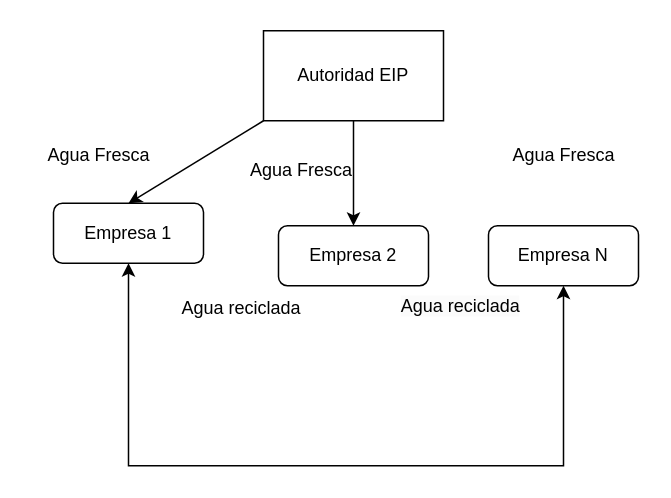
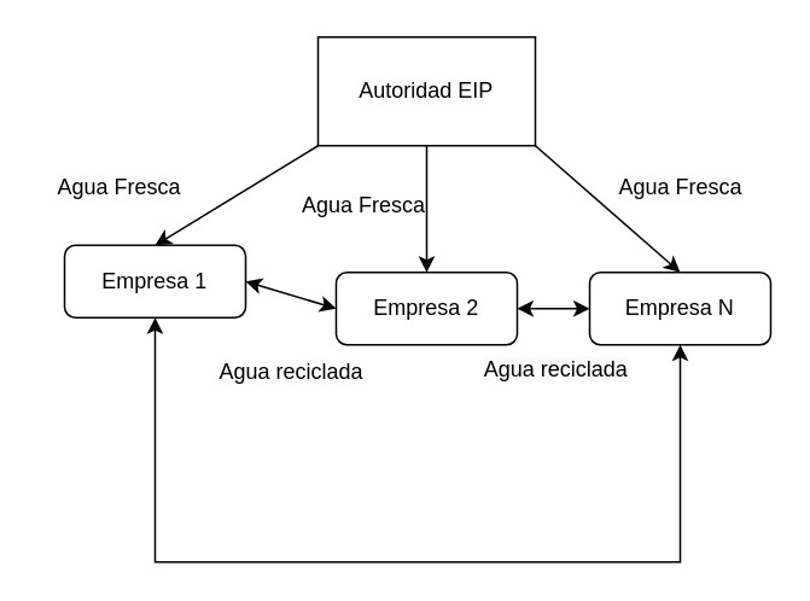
+ <mxCell id="9" value="" style="endArrow=classic;html=1;rounded=0;exitX=1;exitY=1;exitDx=0;exitDy=0;entryX=0.5;entryY=0;entryDx=0;entryDy=0;" edge="1" parent="1" source="2" target="8"><mxGeometry width="50" height="50" relative="1" as="geometry"><mxPoint x="245" y="90" as="sourcePoint" /><mxPoint x="245" y="160" as="targetPoint" /></mxGeometry></mxCell>
+ <mxCell id="10" value="" style="endArrow=classic;startArrow=classic;html=1;rounded=0;exitX=1;exitY=0.5;exitDx=0;exitDy=0;entryX=0;entryY=0.5;entryDx=0;entryDy=0;" edge="1" parent="1" source="3" target="6"><mxGeometry width="50" height="50" relative="1" as="geometry"><mxPoint x="205" y="190" as="sourcePoint" /><mxPoint x="255" y="140" as="targetPoint" /></mxGeometry></mxCell>
+ <mxCell id="11" value="" style="endArrow=classic;startArrow=classic;html=1;rounded=0;entryX=0;entryY=0.5;entryDx=0;entryDy=0;exitX=1;exitY=0.5;exitDx=0;exitDy=0;" edge="1" parent="1" source="6" target="8"><mxGeometry width="50" height="50" relative="1" as="geometry"><mxPoint x="205" y="190" as="sourcePoint" /><mxPoint x="255" y="140" as="targetPoint" /></mxGeometry></mxCell>
